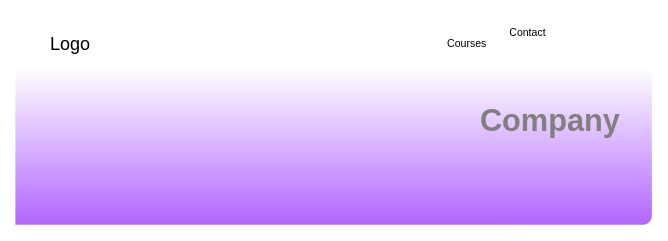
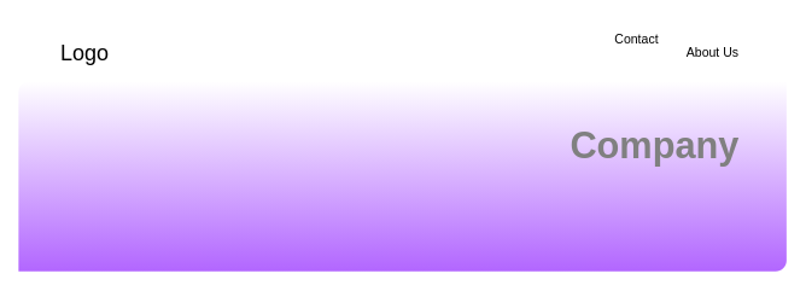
- <mxCell id="6" value="&lt;h3&gt;&lt;span style=&quot;font-weight: normal&quot;&gt;Courses&lt;/span&gt;&lt;/h3&gt;" style="text;html=1;align=center;verticalAlign=middle;resizable=0;points=[];autosize=1;" vertex="1" parent="1"><mxGeometry x="591" y="35" width="62" height="46" as="geometry" /></mxCell>
+ <mxCell id="4" value="&lt;h3&gt;&lt;span style=&quot;font-weight: normal&quot;&gt;About Us&lt;/span&gt;&lt;/h3&gt;" style="text;html=1;align=center;verticalAlign=middle;resizable=0;points=[];autosize=1;" vertex="1" parent="1"><mxGeometry x="753" y="35" width="68" height="46" as="geometry" /></mxCell>
- <mxCell id="7" value="&lt;h1&gt;&lt;b&gt;&lt;font style=&quot;font-size: 41px&quot;&gt;Company&lt;/font&gt;&lt;/b&gt;&lt;/h1&gt;" style="text;html=1;align=center;verticalAlign=middle;resizable=0;points=[];autosize=1;fontColor=#808080;" vertex="1" parent="1"><mxGeometry x="634" y="132" width="197" height="56" as="geometry" /></mxCell>
+ <mxCell id="7" value="&lt;h1&gt;&lt;b&gt;&lt;font style=&quot;font-size: 41px&quot;&gt;Company&lt;/font&gt;&lt;/b&gt;&lt;/h1&gt;" style="text;html=1;align=center;verticalAlign=middle;resizable=0;points=[];autosize=1;fontColor=#808080;" vertex="1" parent="1"><mxGeometry x="624" y="132" width="197" height="56" as="geometry" /></mxCell>
